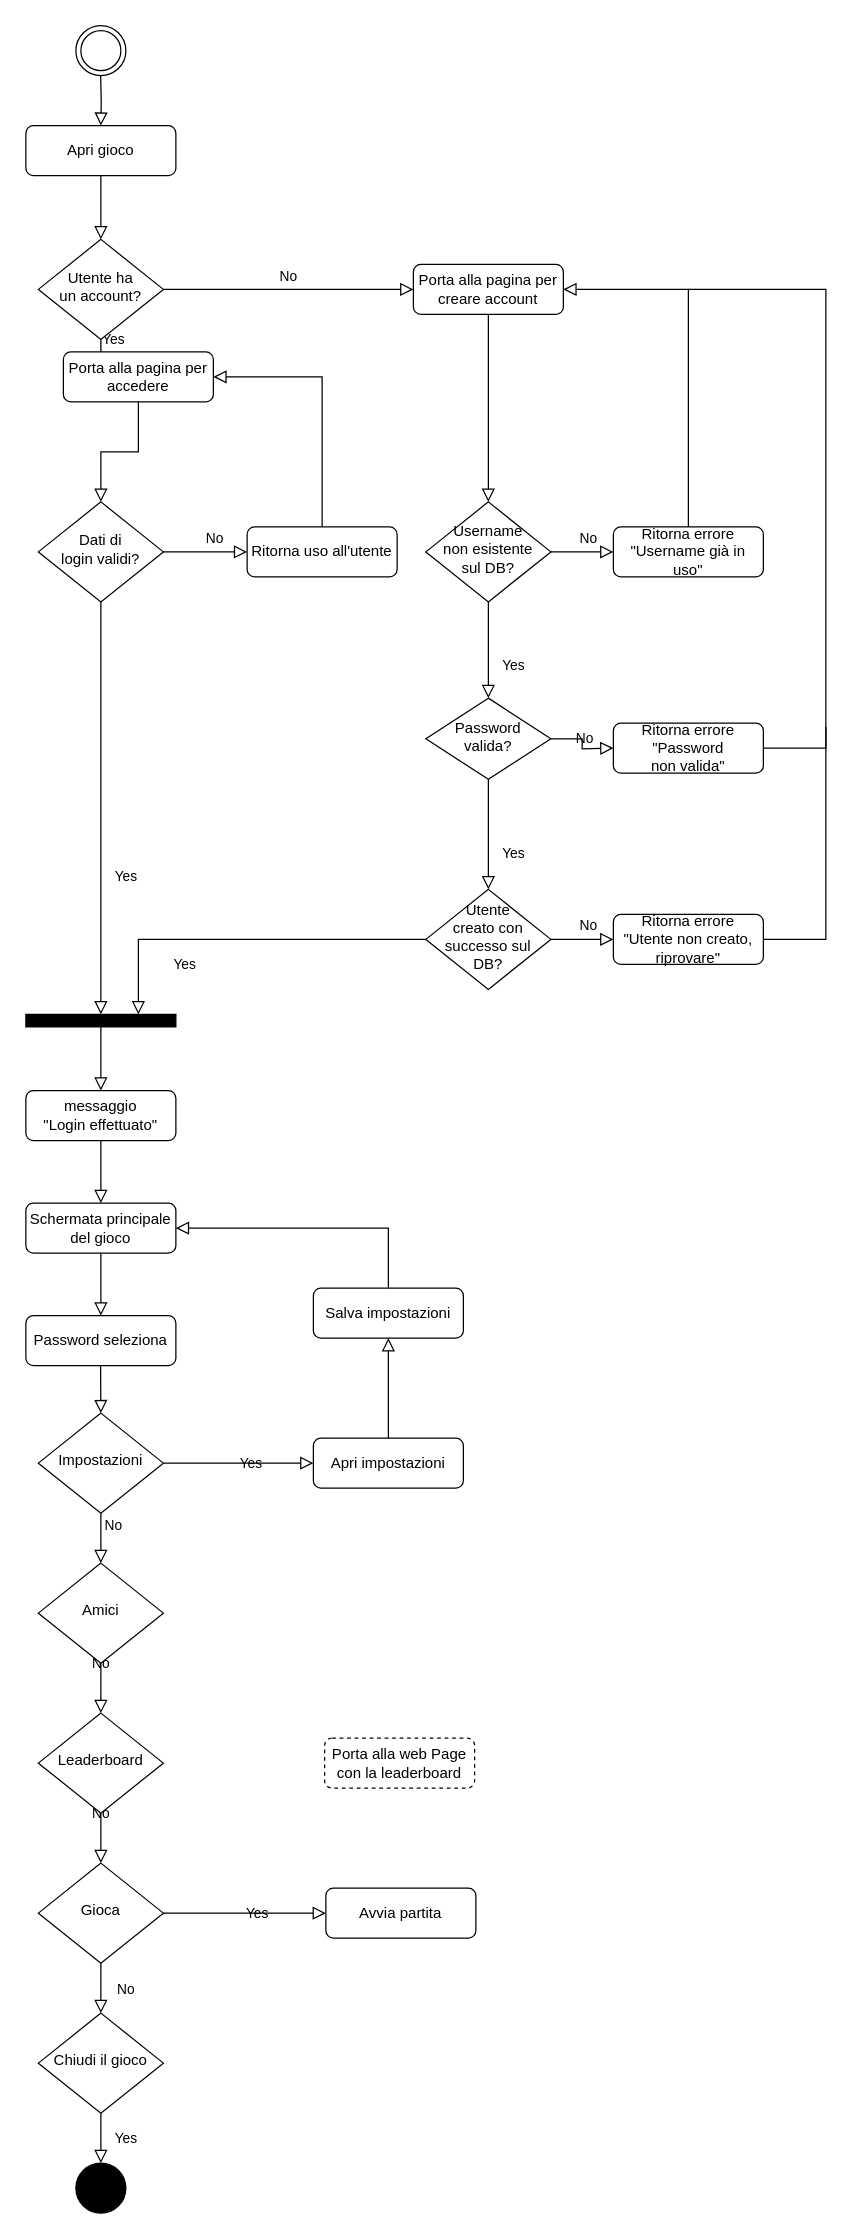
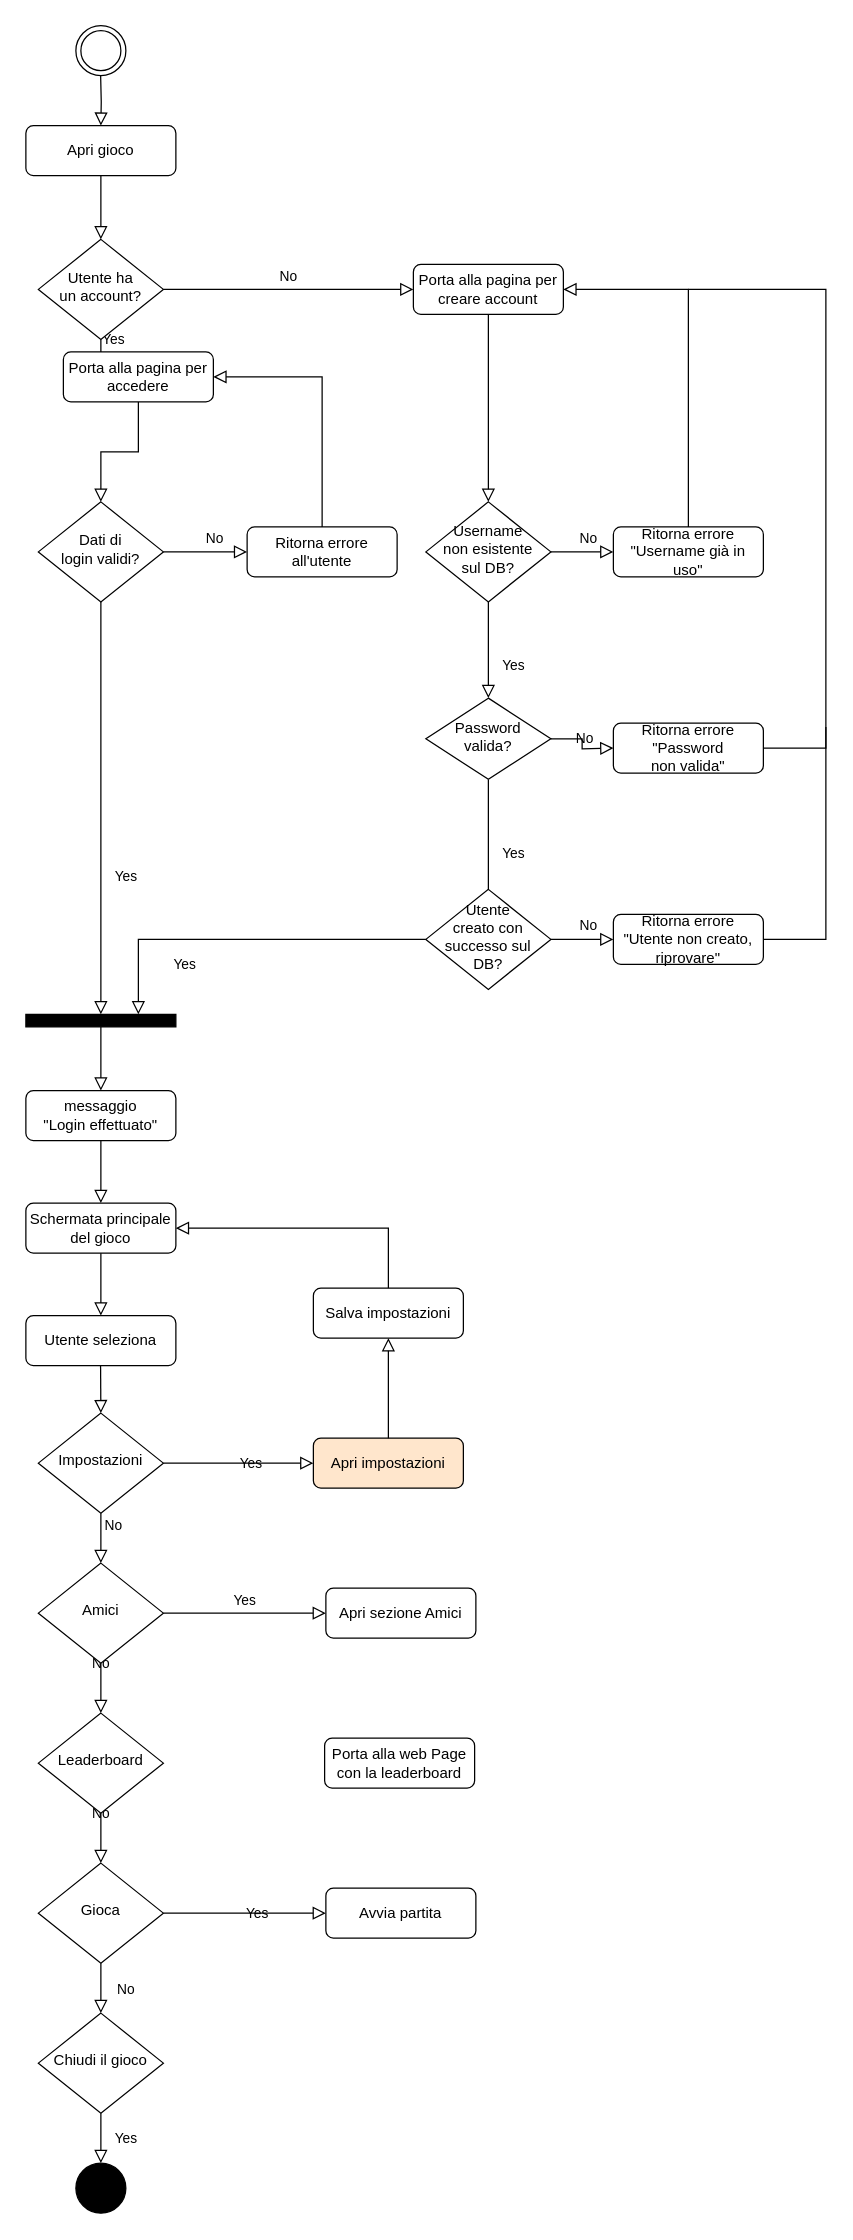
- <mxCell id="11" value="Ritorna uso all'utente" style="rounded=1;whiteSpace=wrap;html=1;fontSize=12;glass=0;strokeWidth=1;shadow=0;" parent="1" vertex="1"><mxGeometry x="197" y="421" width="120" height="40" as="geometry" /></mxCell>
+ <mxCell id="11" value="Ritorna errore all'utente" style="rounded=1;whiteSpace=wrap;html=1;fontSize=12;glass=0;strokeWidth=1;shadow=0;" parent="1" vertex="1"><mxGeometry x="197" y="421" width="120" height="40" as="geometry" /></mxCell>
- <mxCell id="23" value="Yes" style="rounded=0;html=1;jettySize=auto;orthogonalLoop=1;fontSize=11;endArrow=block;endFill=0;endSize=8;strokeWidth=1;shadow=0;labelBackgroundColor=none;edgeStyle=orthogonalEdgeStyle;entryX=0.5;entryY=0;entryDx=0;entryDy=0;" edge="1" parent="1" source="25" target="29"><mxGeometry x="0.333" y="20" relative="1" as="geometry"><mxPoint as="offset" /><mxPoint x="390" y="708" as="targetPoint" /></mxGeometry></mxCell>
+ <mxCell id="23" value="Yes" style="rounded=0;html=1;jettySize=auto;orthogonalLoop=1;fontSize=11;endArrow=none;endFill=0;endSize=8;strokeWidth=1;shadow=0;labelBackgroundColor=none;edgeStyle=orthogonalEdgeStyle;entryX=0.5;entryY=0;entryDx=0;entryDy=0;" edge="1" parent="1" source="25" target="29"><mxGeometry x="0.333" y="20" relative="1" as="geometry"><mxPoint as="offset" /><mxPoint x="390" y="708" as="targetPoint" /></mxGeometry></mxCell>
- <mxCell id="41" value="Password seleziona" style="rounded=1;whiteSpace=wrap;html=1;fontSize=12;glass=0;strokeWidth=1;shadow=0;" vertex="1" parent="1"><mxGeometry x="20" y="1052" width="120" height="40" as="geometry" /></mxCell>
+ <mxCell id="41" value="Utente seleziona" style="rounded=1;whiteSpace=wrap;html=1;fontSize=12;glass=0;strokeWidth=1;shadow=0;" vertex="1" parent="1"><mxGeometry x="20" y="1052" width="120" height="40" as="geometry" /></mxCell>
- <mxCell id="52" value="Apri impostazioni" style="rounded=1;whiteSpace=wrap;html=1;fontSize=12;glass=0;strokeWidth=1;shadow=0;" vertex="1" parent="1"><mxGeometry x="250" y="1150" width="120" height="40" as="geometry" /></mxCell>
+ <mxCell id="52" value="Apri impostazioni" style="rounded=1;whiteSpace=wrap;html=1;fontSize=12;glass=0;strokeWidth=1;shadow=0;fillColor=#ffe6cc;" vertex="1" parent="1"><mxGeometry x="250" y="1150" width="120" height="40" as="geometry" /></mxCell>
+ <mxCell id="45" value="Yes" style="edgeStyle=orthogonalEdgeStyle;rounded=0;html=1;jettySize=auto;orthogonalLoop=1;fontSize=11;endArrow=block;endFill=0;endSize=8;strokeWidth=1;shadow=0;labelBackgroundColor=none;entryX=0;entryY=0.5;entryDx=0;entryDy=0;" edge="1" parent="1" source="46" target="57"><mxGeometry y="10" relative="1" as="geometry"><mxPoint as="offset" /><mxPoint x="250" y="1290" as="targetPoint" /></mxGeometry></mxCell>
+ <mxCell id="57" value="Apri sezione Amici" style="rounded=1;whiteSpace=wrap;html=1;fontSize=12;glass=0;strokeWidth=1;shadow=0;" vertex="1" parent="1"><mxGeometry x="260" y="1270" width="120" height="40" as="geometry" /></mxCell>
- <mxCell id="56" value="Porta alla web Page con la leaderboard" style="rounded=1;whiteSpace=wrap;html=1;fontSize=12;glass=0;strokeWidth=1;shadow=0;dashed=1;" vertex="1" parent="1"><mxGeometry x="259" y="1390" width="120" height="40" as="geometry" /></mxCell>
+ <mxCell id="56" value="Porta alla web Page con la leaderboard" style="rounded=1;whiteSpace=wrap;html=1;fontSize=12;glass=0;strokeWidth=1;shadow=0;" vertex="1" parent="1"><mxGeometry x="259" y="1390" width="120" height="40" as="geometry" /></mxCell>
